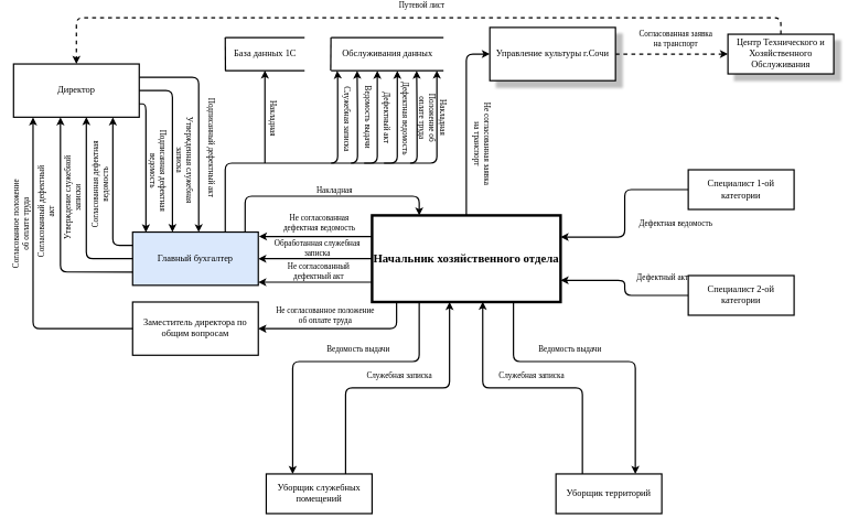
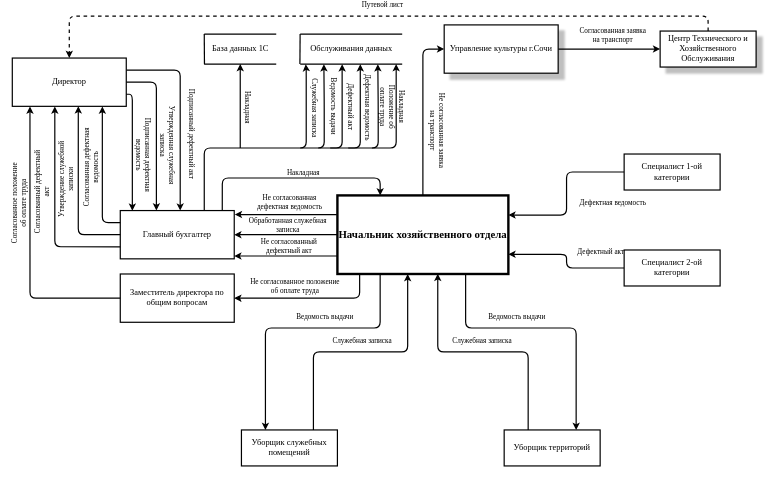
- <mxCell id="64" style="edgeStyle=orthogonalEdgeStyle;rounded=1;orthogonalLoop=1;jettySize=auto;html=1;exitX=1;exitY=0.5;exitDx=0;exitDy=0;entryX=0;entryY=0.5;entryDx=0;entryDy=0;curved=0;strokeWidth=2;dashed=1;" parent="1" source="66" target="69" edge="1"><mxGeometry relative="1" as="geometry" /></mxCell>
+ <mxCell id="64" style="edgeStyle=orthogonalEdgeStyle;rounded=1;orthogonalLoop=1;jettySize=auto;html=1;exitX=1;exitY=0.5;exitDx=0;exitDy=0;entryX=0;entryY=0.5;entryDx=0;entryDy=0;curved=0;strokeWidth=2;" parent="1" source="66" target="69" edge="1"><mxGeometry relative="1" as="geometry" /></mxCell>
- <mxCell id="23" value="&lt;font style=&quot;font-size: 14px;&quot;&gt;Главный бухгалтер&lt;/font&gt;" style="rounded=0;whiteSpace=wrap;html=1;strokeWidth=2;fontFamily=Lucida Console;fillColor=#dae8fc;" parent="1" vertex="1"><mxGeometry x="200" y="344.25" width="190" height="80.5" as="geometry" /></mxCell>
+ <mxCell id="23" value="&lt;font style=&quot;font-size: 14px;&quot;&gt;Главный бухгалтер&lt;/font&gt;" style="rounded=0;whiteSpace=wrap;html=1;strokeWidth=2;fontFamily=Lucida Console;" parent="1" vertex="1"><mxGeometry x="200" y="344.25" width="190" height="80.5" as="geometry" /></mxCell>
